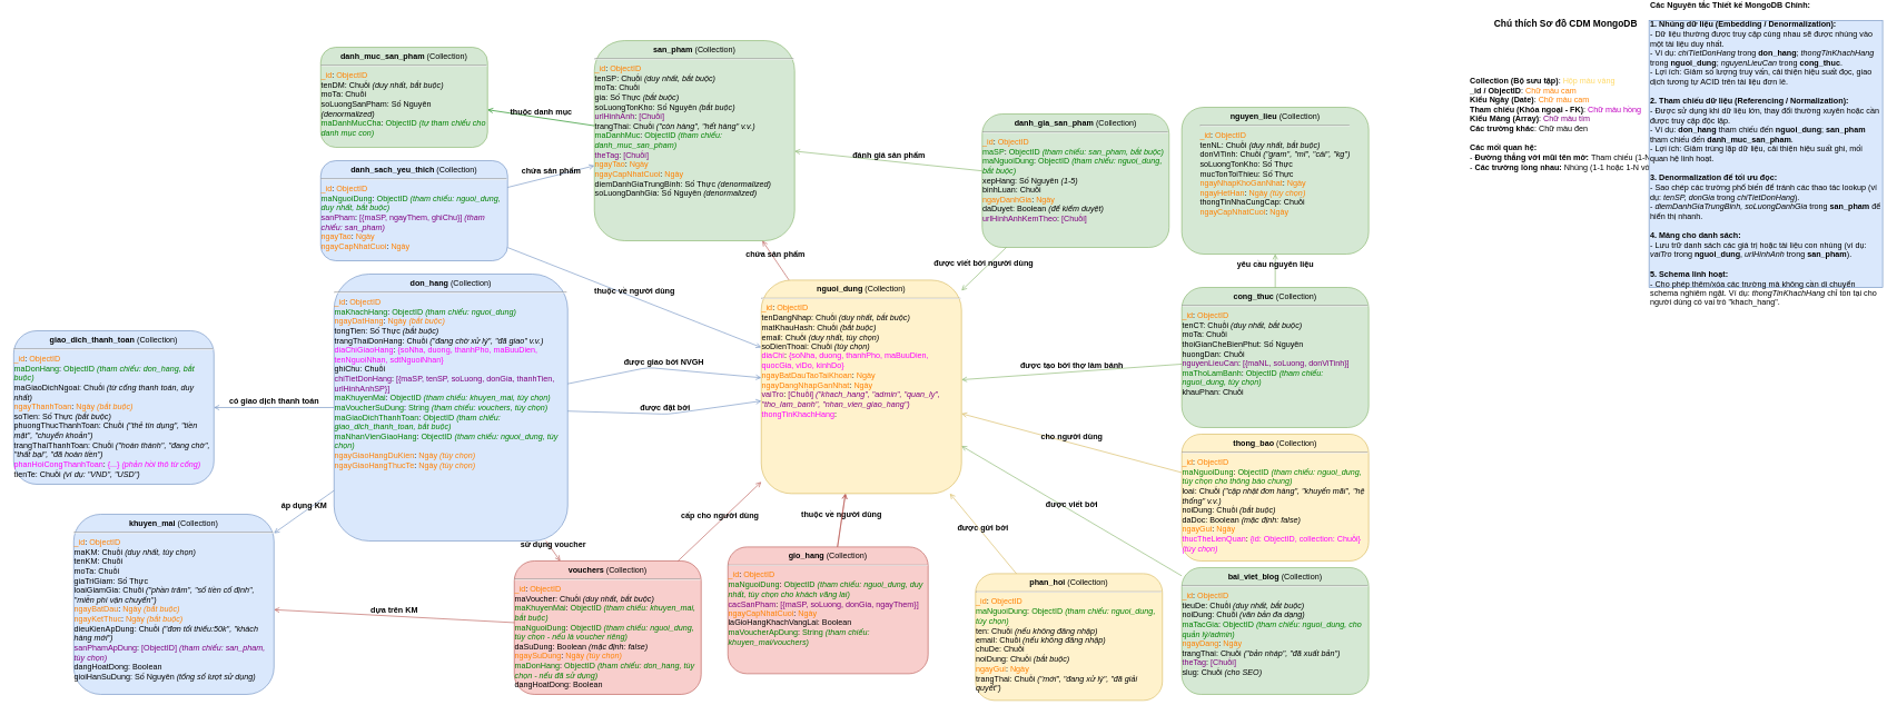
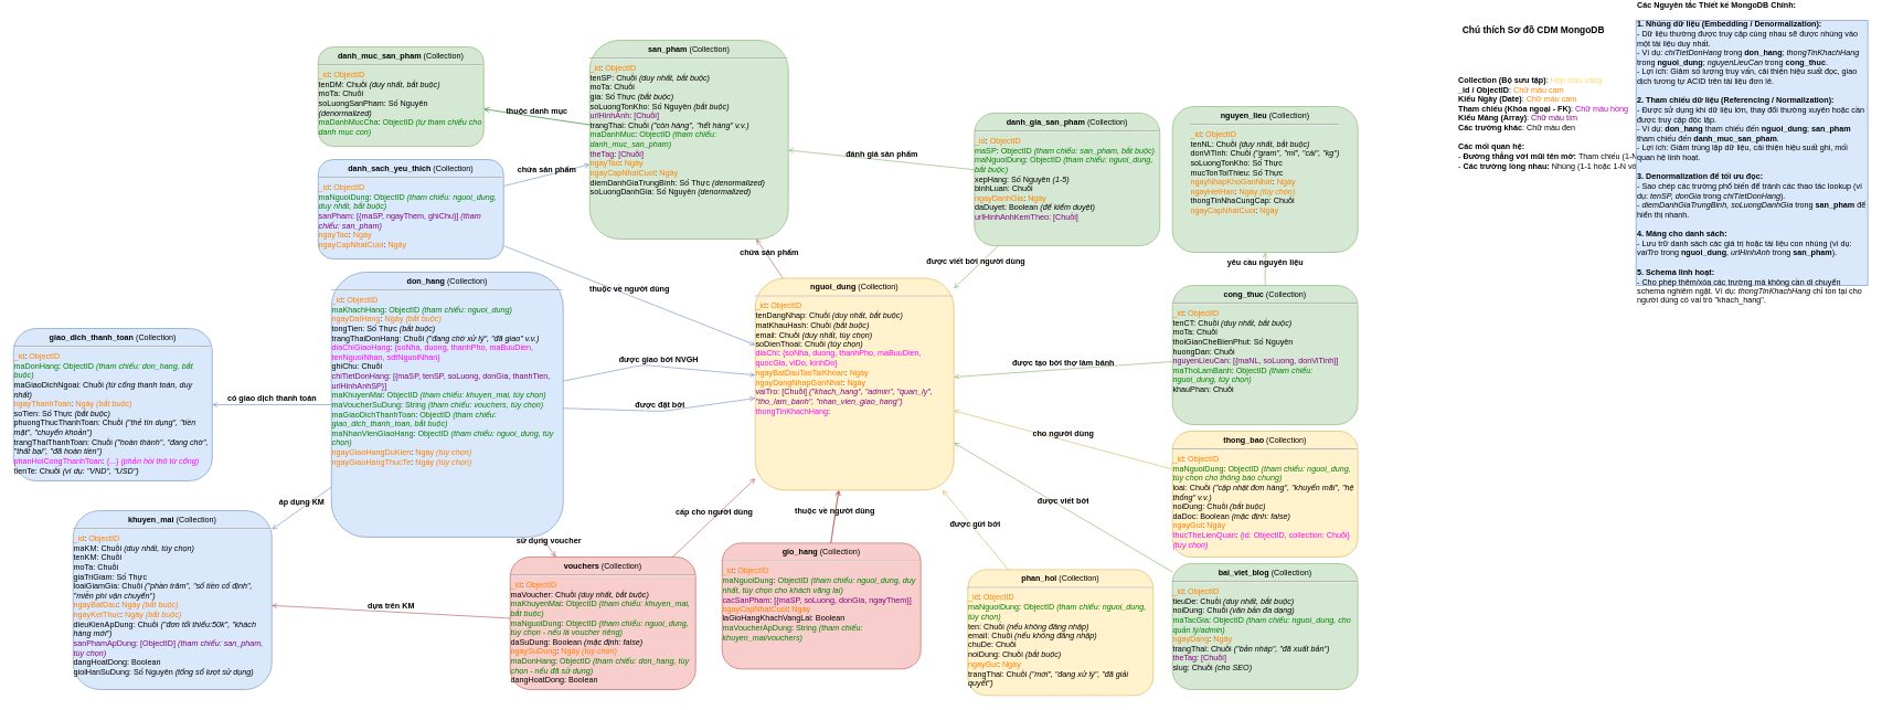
- <mxCell id="35" value="&lt;b&gt;Chú thích Sơ đồ CDM MongoDB&lt;/b&gt;" style="text;html=1;align=center;verticalAlign=middle;resizable=0;points=[];autosize=1;strokeColor=none;fillColor=none;fontFamily=Helvetica;fontSize=14;" parent="1" vertex="1"><mxGeometry x="2230" y="10" width="230" height="30" as="geometry" /></mxCell>
+ <mxCell id="35" value="&lt;b&gt;Chú thích Sơ đồ CDM MongoDB&lt;/b&gt;" style="text;html=1;align=center;verticalAlign=middle;resizable=0;points=[];autosize=1;strokeColor=none;fillColor=none;fontFamily=Helvetica;fontSize=14;" parent="1" vertex="1"><mxGeometry x="2200" y="20" width="230" height="30" as="geometry" /></mxCell>
